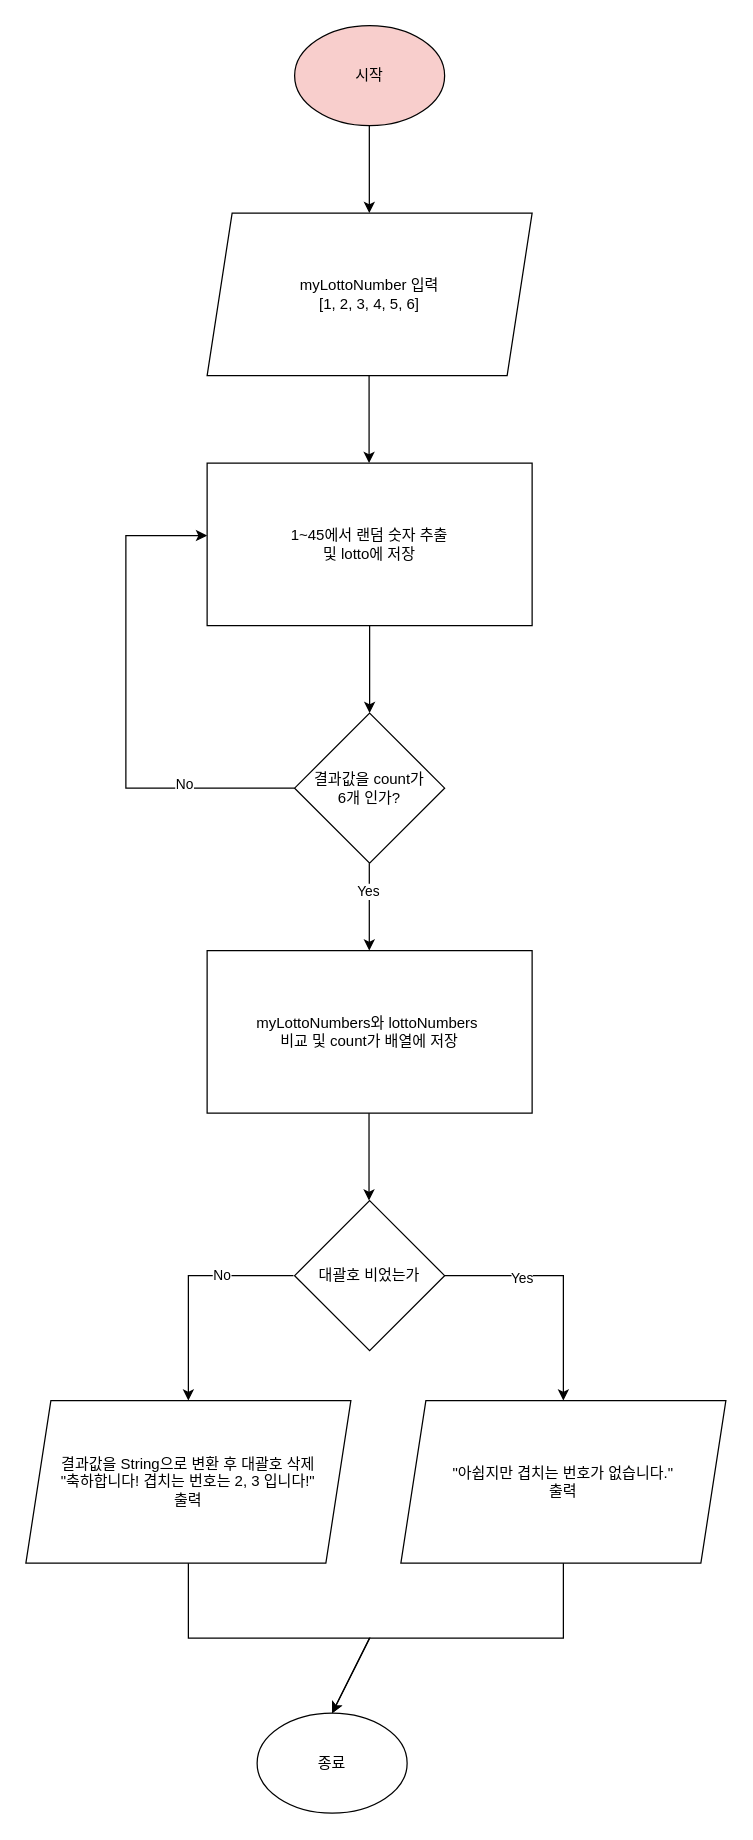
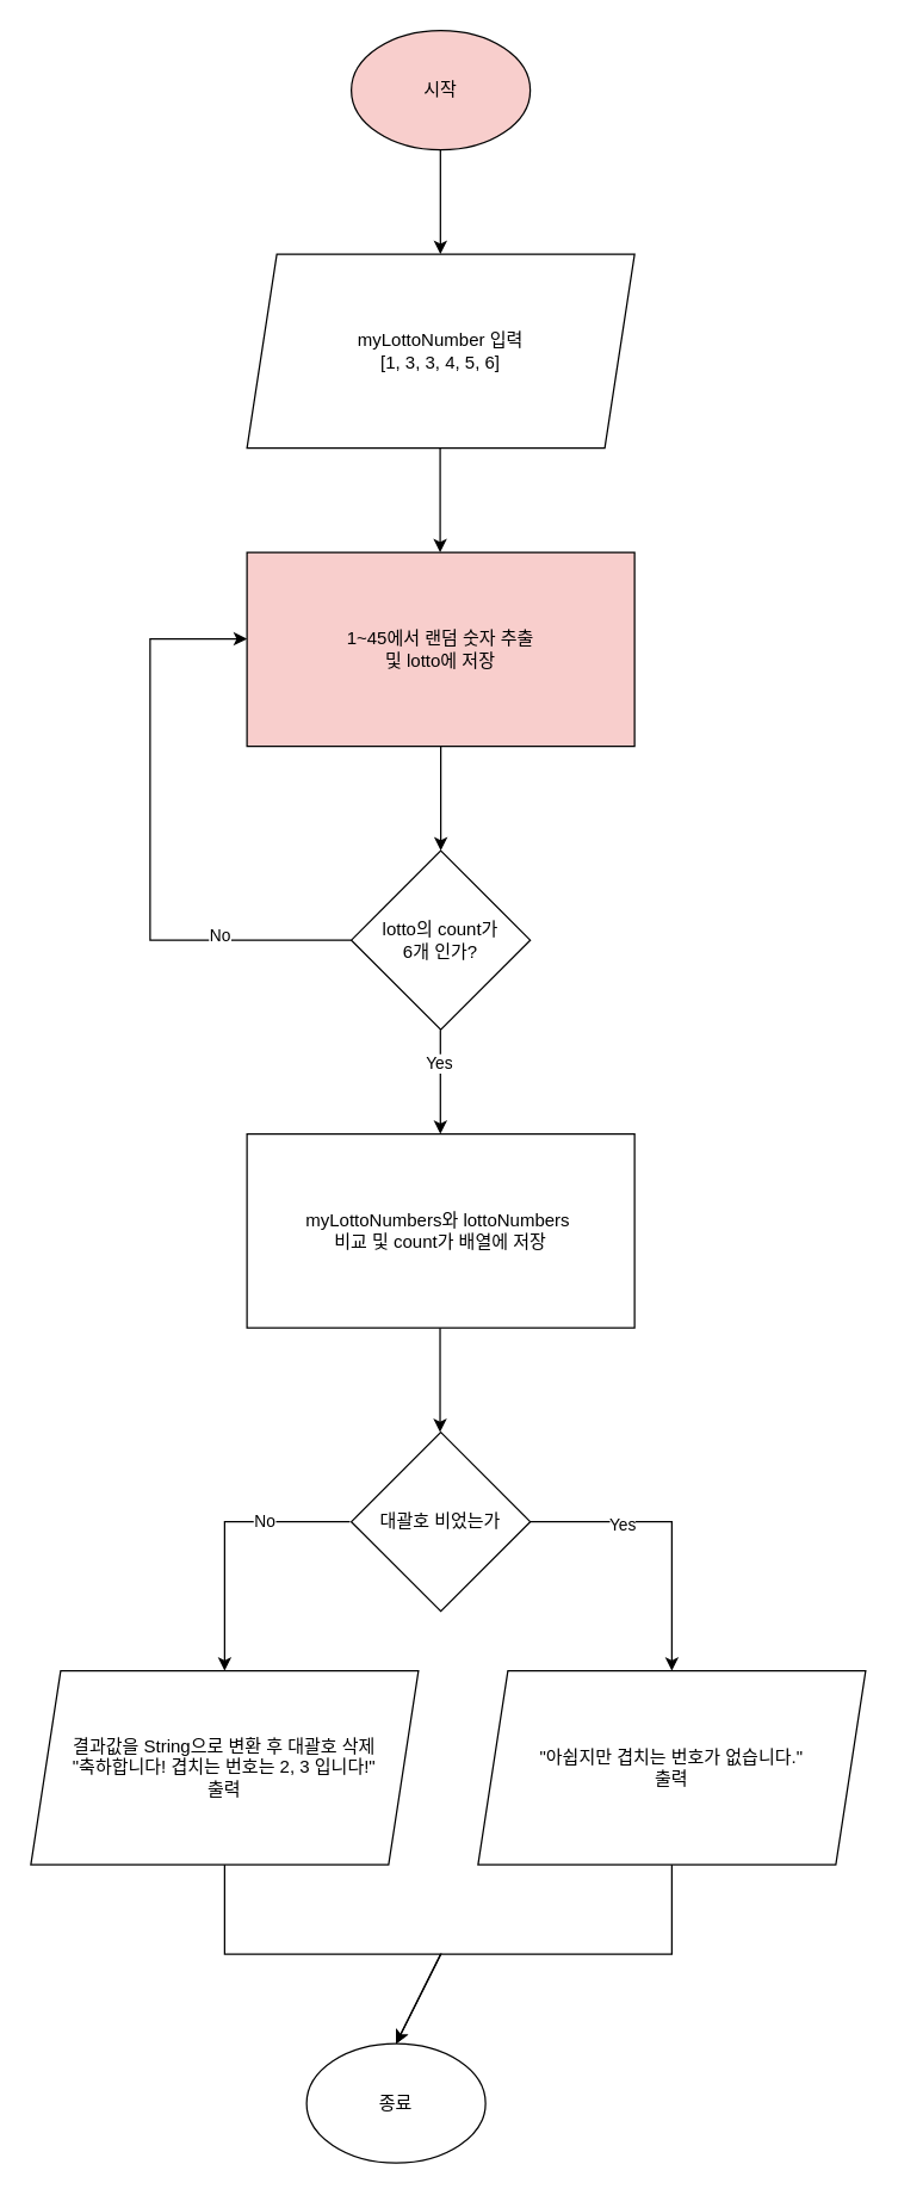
- <mxCell id="13" value="myLottoNumber 입력&lt;div&gt;[1, 2, 3, 4, 5, 6]&lt;/div&gt;" style="shape=parallelogram;perimeter=parallelogramPerimeter;whiteSpace=wrap;html=1;fixedSize=1;" vertex="1" parent="1"><mxGeometry x="165" y="170" width="260" height="130" as="geometry" /></mxCell>
+ <mxCell id="13" value="myLottoNumber 입력&lt;div&gt;[1, 3, 3, 4, 5, 6]&lt;/div&gt;" style="shape=parallelogram;perimeter=parallelogramPerimeter;whiteSpace=wrap;html=1;fixedSize=1;" vertex="1" parent="1"><mxGeometry x="165" y="170" width="260" height="130" as="geometry" /></mxCell>
- <mxCell id="3" value="1~45에서 랜덤 숫자 추출&lt;div&gt;및 lotto에 저장&lt;/div&gt;" style="rounded=0;whiteSpace=wrap;html=1;" vertex="1" parent="1"><mxGeometry x="165" y="370" width="260" height="130" as="geometry" /></mxCell>
+ <mxCell id="3" value="1~45에서 랜덤 숫자 추출&lt;div&gt;및 lotto에 저장&lt;/div&gt;" style="rounded=0;whiteSpace=wrap;html=1;fillColor=#f8cecc;" vertex="1" parent="1"><mxGeometry x="165" y="370" width="260" height="130" as="geometry" /></mxCell>
- <mxCell id="4" value="결과값을 count가&lt;div&gt;6개 인가?&lt;/div&gt;" style="rhombus;whiteSpace=wrap;html=1;" vertex="1" parent="1"><mxGeometry x="235" y="570" width="120" height="120" as="geometry" /></mxCell>
+ <mxCell id="4" value="lotto의 count가&lt;div&gt;6개 인가?&lt;/div&gt;" style="rhombus;whiteSpace=wrap;html=1;" vertex="1" parent="1"><mxGeometry x="235" y="570" width="120" height="120" as="geometry" /></mxCell>
